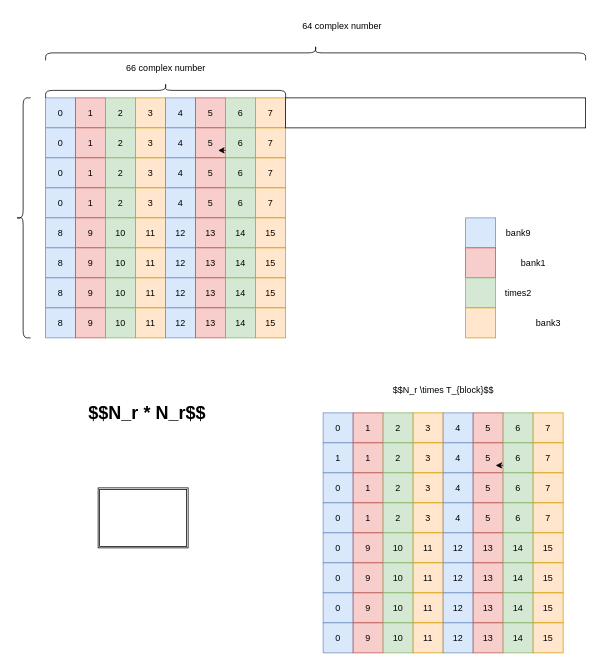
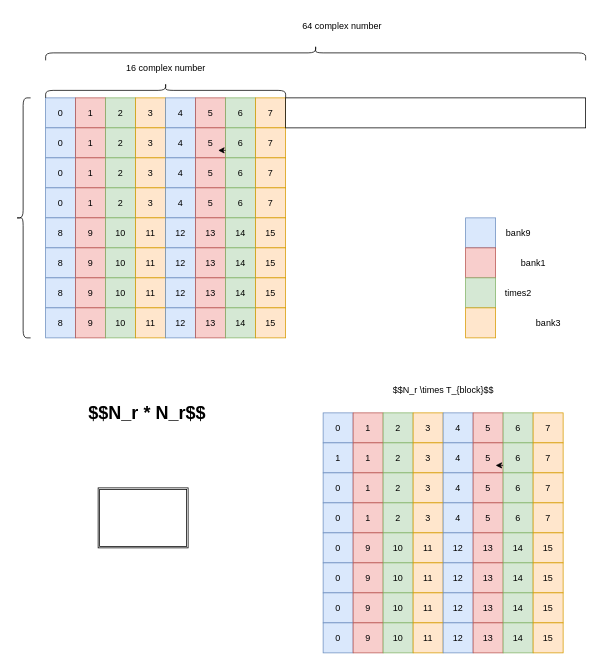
- <mxCell id="67" value="66 complex number" style="text;html=1;align=center;verticalAlign=middle;resizable=0;points=[];autosize=1;strokeColor=none;fillColor=none;" vertex="1" parent="1"><mxGeometry x="155" y="75" width="130" height="30" as="geometry" /></mxCell>
+ <mxCell id="67" value="16 complex number" style="text;html=1;align=center;verticalAlign=middle;resizable=0;points=[];autosize=1;strokeColor=none;fillColor=none;" vertex="1" parent="1"><mxGeometry x="155" y="75" width="130" height="30" as="geometry" /></mxCell>
